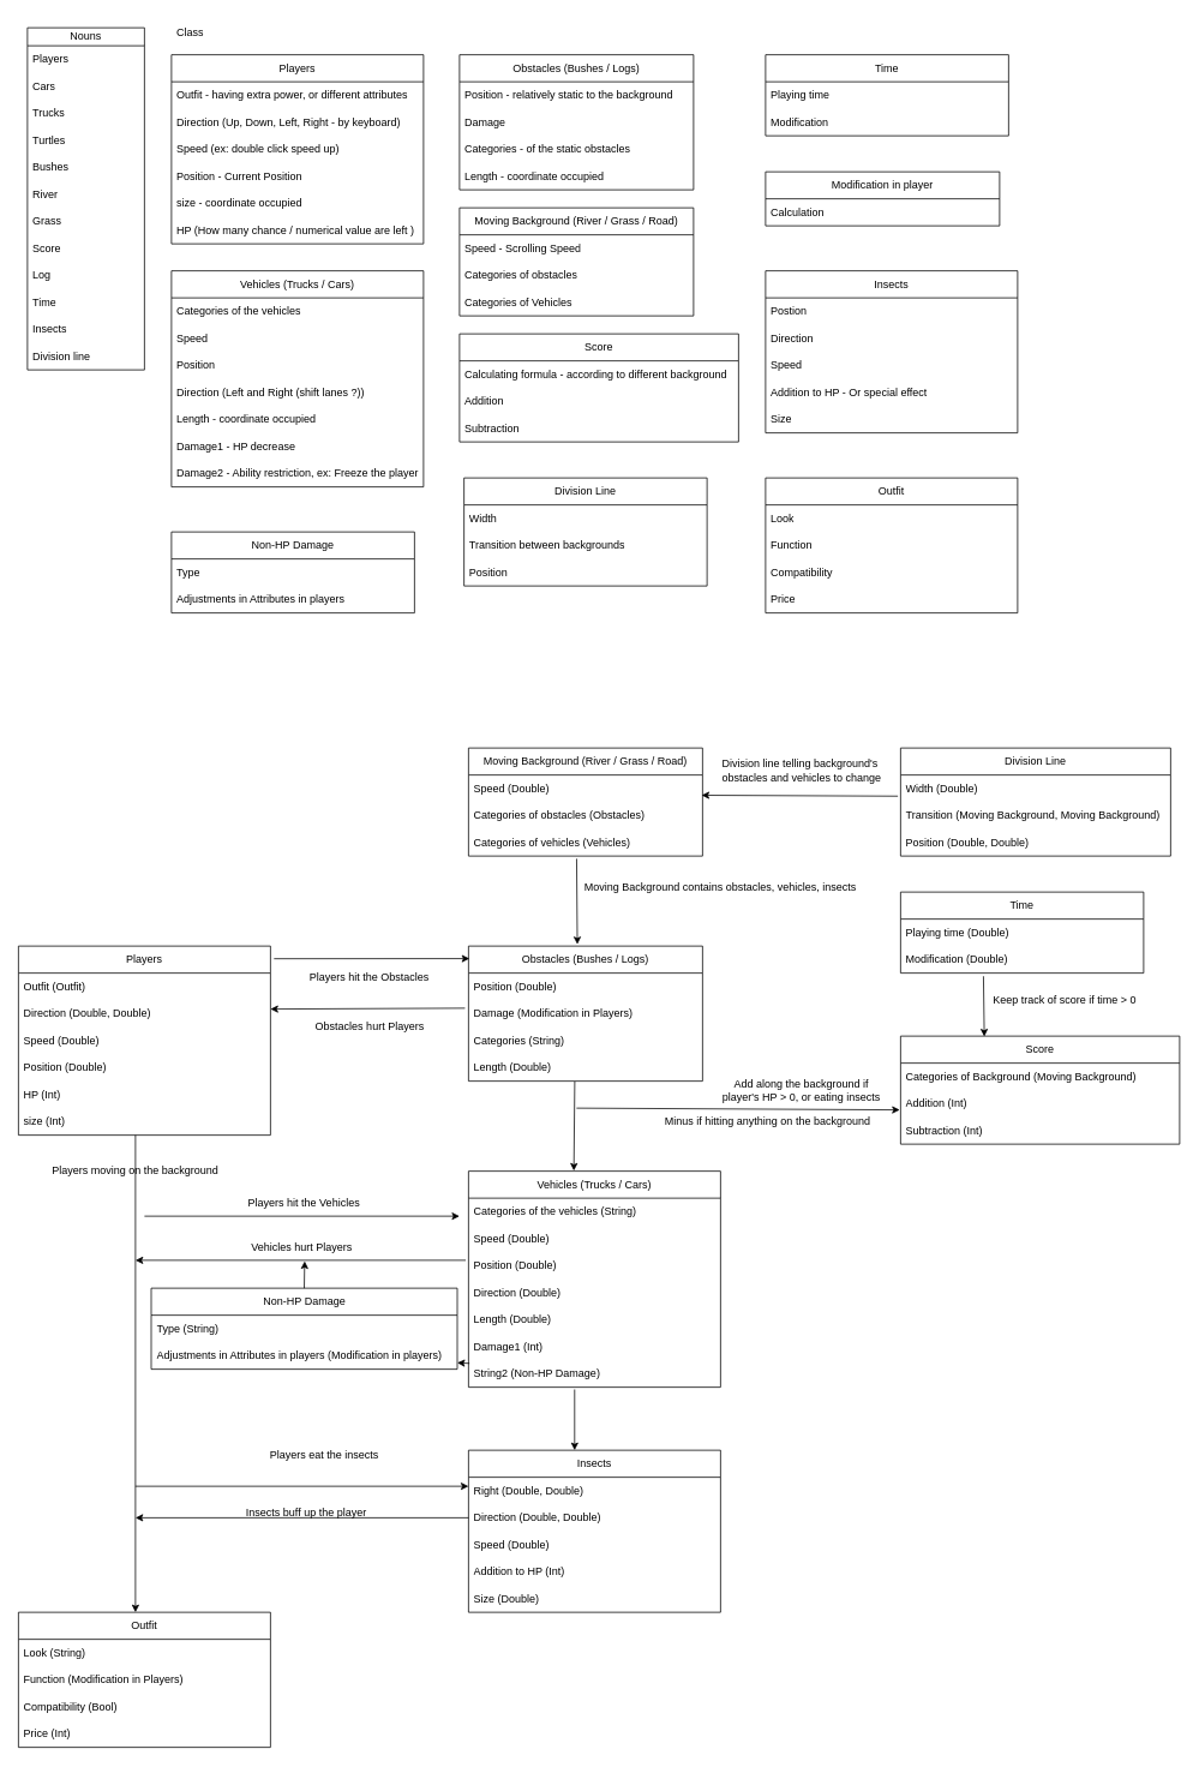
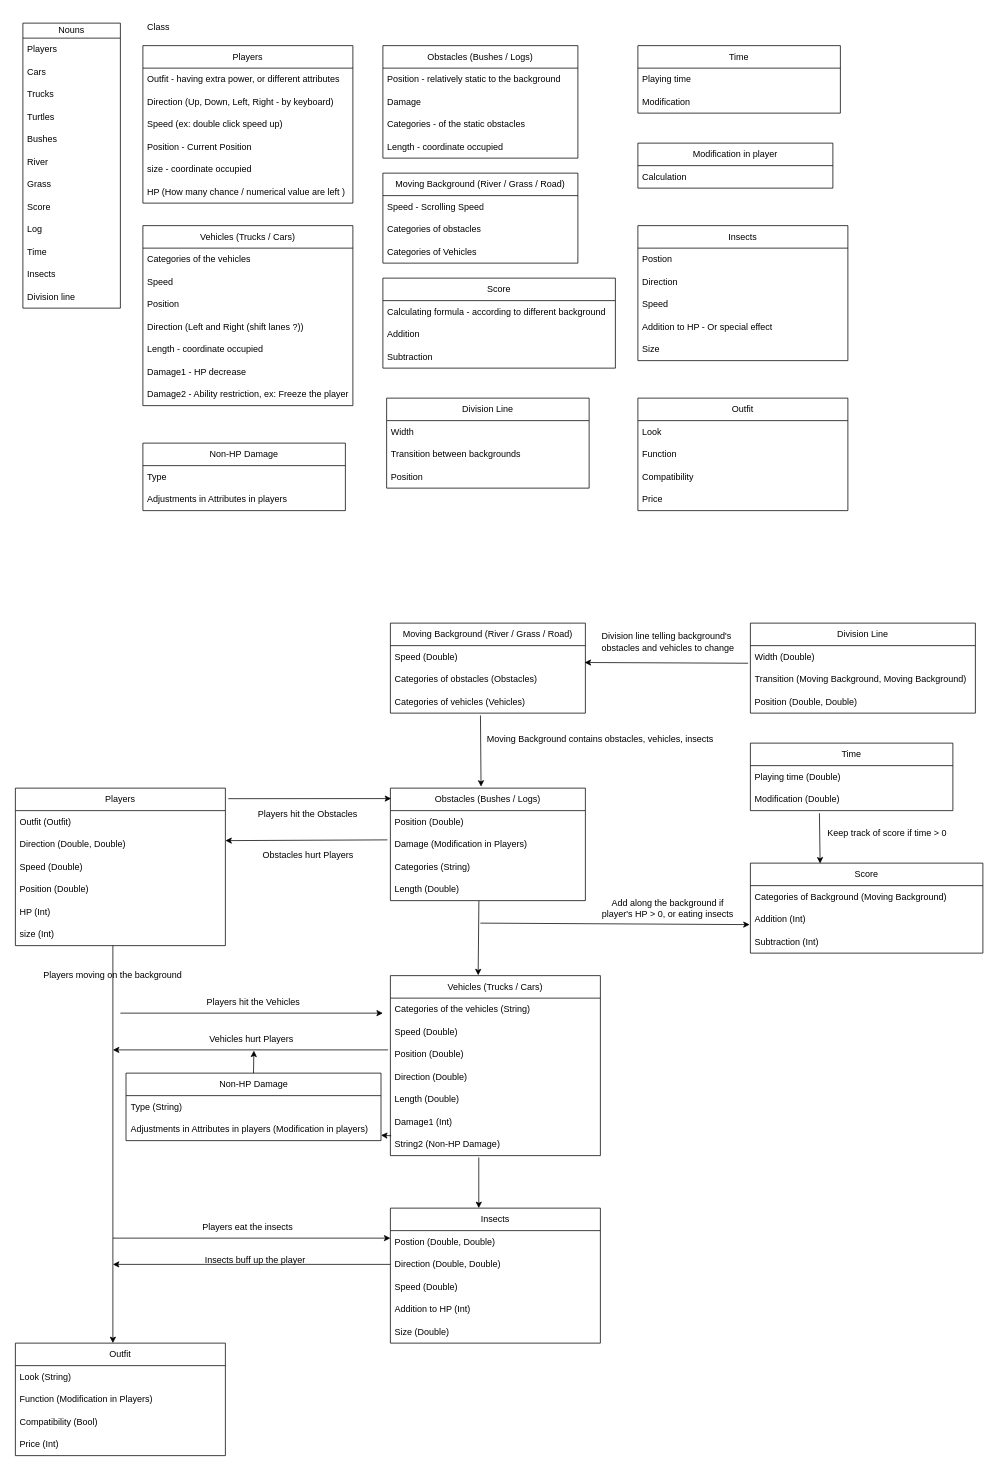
- <mxCell id="141" value="Minus if hitting anything on the background" style="text;html=1;strokeColor=none;fillColor=none;align=center;verticalAlign=middle;whiteSpace=wrap;rounded=0;" vertex="1" parent="1"><mxGeometry x="725" y="1230" width="255" height="30" as="geometry" /></mxCell>
- <mxCell id="131" value="Players eat the insects" style="text;html=1;strokeColor=none;fillColor=none;align=center;verticalAlign=middle;whiteSpace=wrap;rounded=0;" vertex="1" parent="1"><mxGeometry x="260" y="1600" width="200" height="30" as="geometry" /></mxCell>
+ <mxCell id="131" value="Players eat the insects" style="text;html=1;strokeColor=none;fillColor=none;align=center;verticalAlign=middle;whiteSpace=wrap;rounded=0;" vertex="1" parent="1"><mxGeometry x="230" y="1620" width="200" height="30" as="geometry" /></mxCell>
- <mxCell id="90" value="Right (Double, Double)" style="text;strokeColor=none;fillColor=none;align=left;verticalAlign=middle;spacingLeft=4;spacingRight=4;overflow=hidden;points=[[0,0.5],[1,0.5]];portConstraint=eastwest;rotatable=0;whiteSpace=wrap;html=1;" vertex="1" parent="89"><mxGeometry y="30" width="280" height="30" as="geometry" /></mxCell>
+ <mxCell id="90" value="Postion (Double, Double)" style="text;strokeColor=none;fillColor=none;align=left;verticalAlign=middle;spacingLeft=4;spacingRight=4;overflow=hidden;points=[[0,0.5],[1,0.5]];portConstraint=eastwest;rotatable=0;whiteSpace=wrap;html=1;" vertex="1" parent="89"><mxGeometry y="30" width="280" height="30" as="geometry" /></mxCell>
